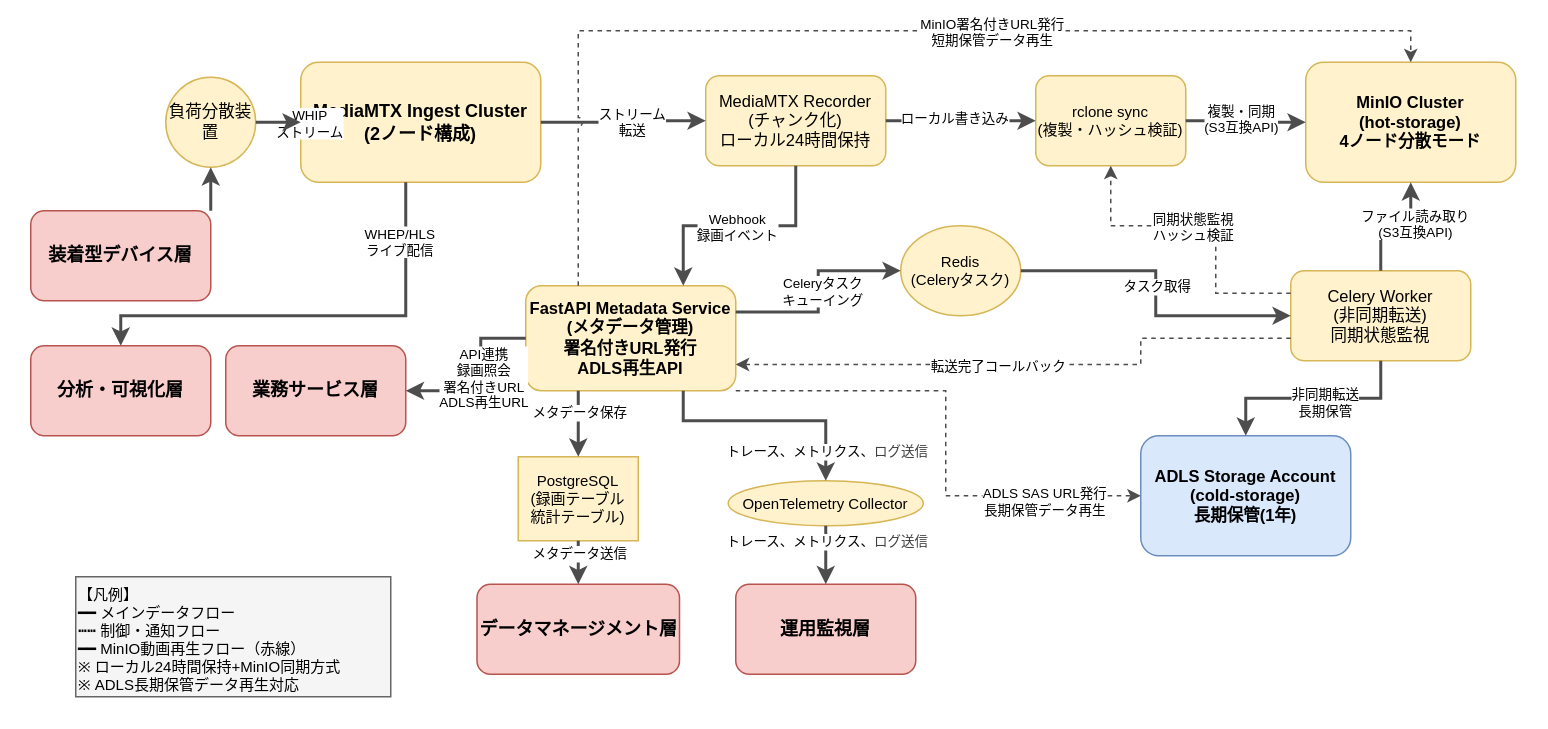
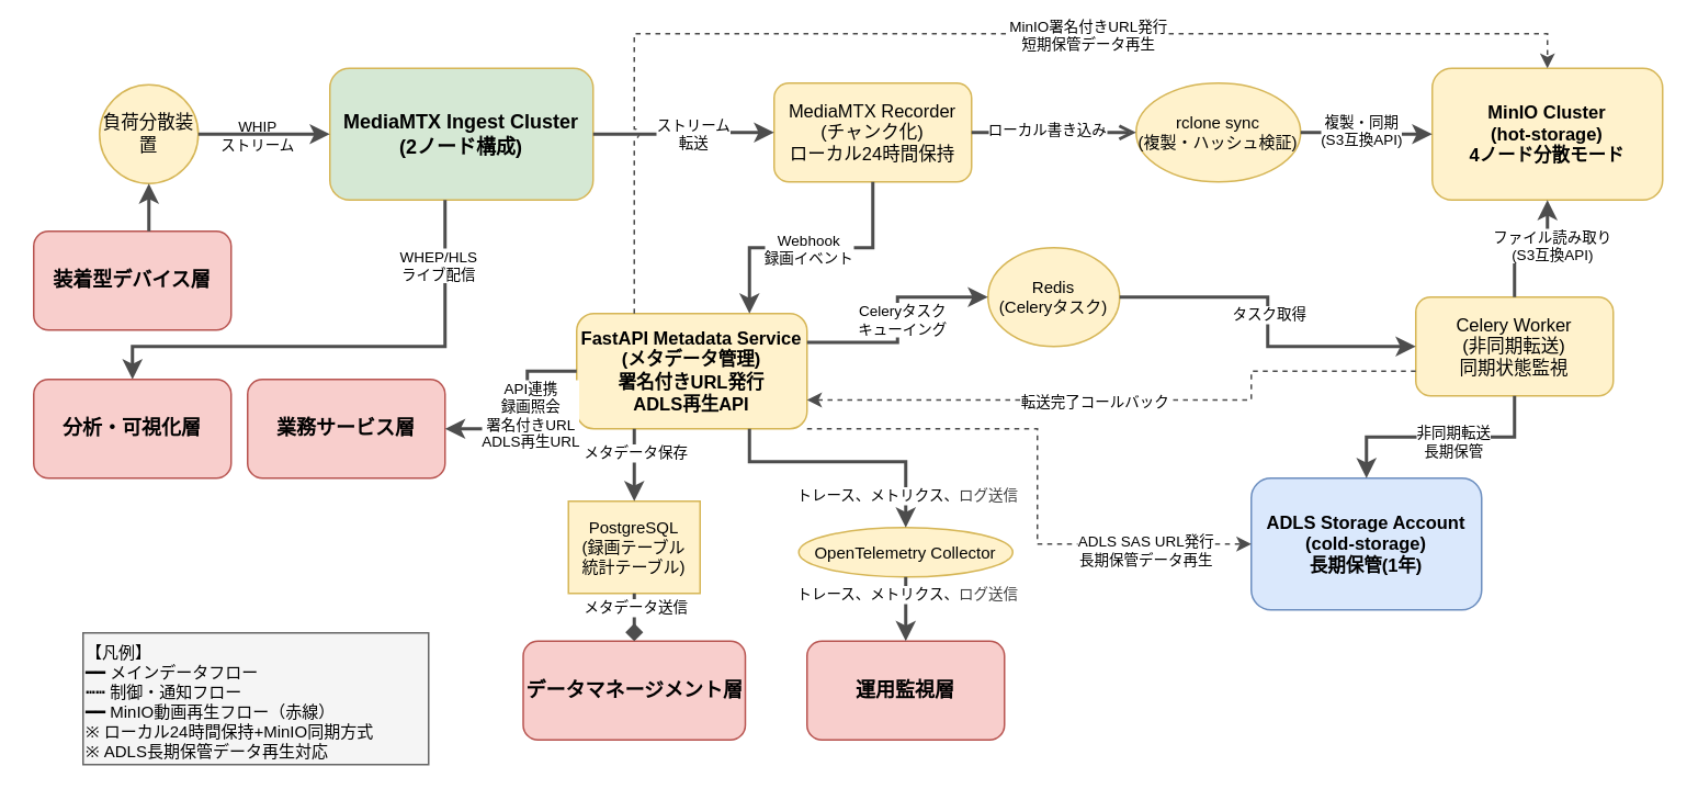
- <mxCell id="20" style="edgeStyle=orthogonalEdgeStyle;rounded=0;orthogonalLoop=1;jettySize=auto;html=1;strokeWidth=2;strokeColor=#4D4D4D;" parent="1" source="5" target="6" edge="1"><mxGeometry relative="1" as="geometry" /></mxCell>
+ <mxCell id="20" style="edgeStyle=orthogonalEdgeStyle;rounded=0;orthogonalLoop=1;jettySize=auto;html=1;strokeWidth=2;strokeColor=#4D4D4D;endArrow=open;" parent="1" source="5" target="6" edge="1"><mxGeometry relative="1" as="geometry" /></mxCell>
- <mxCell id="6" value="rclone sync&#10;(複製・ハッシュ検証)" style="whiteSpace=wrap;html=1;fillColor=#fff2cc;strokeColor=#d6b656;fontSize=10;rounded=1;" parent="1" vertex="1"><mxGeometry x="690" y="50" width="100" height="60" as="geometry" /></mxCell>
+ <mxCell id="6" value="rclone sync&#10;(複製・ハッシュ検証)" style="ellipse;whiteSpace=wrap;html=1;fillColor=#fff2cc;strokeColor=#d6b656;fontSize=10" parent="1" vertex="1"><mxGeometry x="690" y="50" width="100" height="60" as="geometry" /></mxCell>
- <mxCell id="4" value="負荷分散装置" style="ellipse;whiteSpace=wrap;html=1;fillColor=#fff2cc;strokeColor=#d6b656;fontSize=11" parent="1" vertex="1"><mxGeometry x="110" y="51" width="60" height="60" as="geometry" /></mxCell>
+ <mxCell id="4" value="負荷分散装置" style="ellipse;whiteSpace=wrap;html=1;fillColor=#fff2cc;strokeColor=#d6b656;fontSize=11" parent="1" vertex="1"><mxGeometry x="60" y="51" width="60" height="60" as="geometry" /></mxCell>
- <mxCell id="3" value="MediaMTX Ingest Cluster&#10;(2ノード構成)" style="rounded=1;whiteSpace=wrap;html=1;fillColor=#fff2cc;strokeColor=#d6b656;fontSize=12;fontStyle=1" parent="1" vertex="1"><mxGeometry x="200" y="41" width="160" height="80" as="geometry" /></mxCell>
+ <mxCell id="3" value="MediaMTX Ingest Cluster&#10;(2ノード構成)" style="rounded=1;whiteSpace=wrap;html=1;fillColor=#d5e8d4;strokeColor=#d6b656;fontSize=12;fontStyle=1;" parent="1" vertex="1"><mxGeometry x="200" y="41" width="160" height="80" as="geometry" /></mxCell>
- <mxCell id="34" style="edgeStyle=orthogonalEdgeStyle;rounded=0;orthogonalLoop=1;jettySize=auto;html=1;strokeWidth=1;strokeColor=#4D4D4D;dashed=1;entryX=0.5;entryY=1;entryDx=0;entryDy=0;exitX=0;exitY=0.25;exitDx=0;exitDy=0;elbow=vertical;" edge="1" parent="1" source="10" target="6"><mxGeometry relative="1" as="geometry"><Array as="points"><mxPoint x="810" y="195" /><mxPoint x="810" y="150" /><mxPoint x="740" y="150" /></Array></mxGeometry></mxCell>
- <mxCell id="35" value="同期状態監視&#10;ハッシュ検証" style="edgeLabel;html=1;align=center;verticalAlign=middle;resizable=0;points=[];fontSize=9;" connectable="0" vertex="1" parent="34"><mxGeometry x="0.1" y="1" relative="1" as="geometry"><mxPoint x="2" y="-1" as="offset" /></mxGeometry></mxCell>
- <mxCell id="56" style="edgeStyle=elbowEdgeStyle;rounded=0;orthogonalLoop=1;jettySize=auto;html=1;strokeWidth=2;strokeColor=#4D4D4D;exitX=0.5;exitY=1;exitDx=0;exitDy=0;entryX=0.5;entryY=0;entryDx=0;entryDy=0;elbow=vertical;" parent="1" source="9" target="55" edge="1"><mxGeometry relative="1" as="geometry"><mxPoint x="560" y="360" as="sourcePoint" /><mxPoint x="560" y="394" as="targetPoint" /></mxGeometry></mxCell>
+ <mxCell id="56" style="edgeStyle=elbowEdgeStyle;rounded=0;orthogonalLoop=1;jettySize=auto;html=1;strokeWidth=2;strokeColor=#4D4D4D;exitX=0.5;exitY=1;exitDx=0;exitDy=0;entryX=0.5;entryY=0;entryDx=0;entryDy=0;elbow=vertical;endArrow=diamond;" parent="1" source="9" target="55" edge="1"><mxGeometry relative="1" as="geometry"><mxPoint x="560" y="360" as="sourcePoint" /><mxPoint x="560" y="394" as="targetPoint" /></mxGeometry></mxCell>
